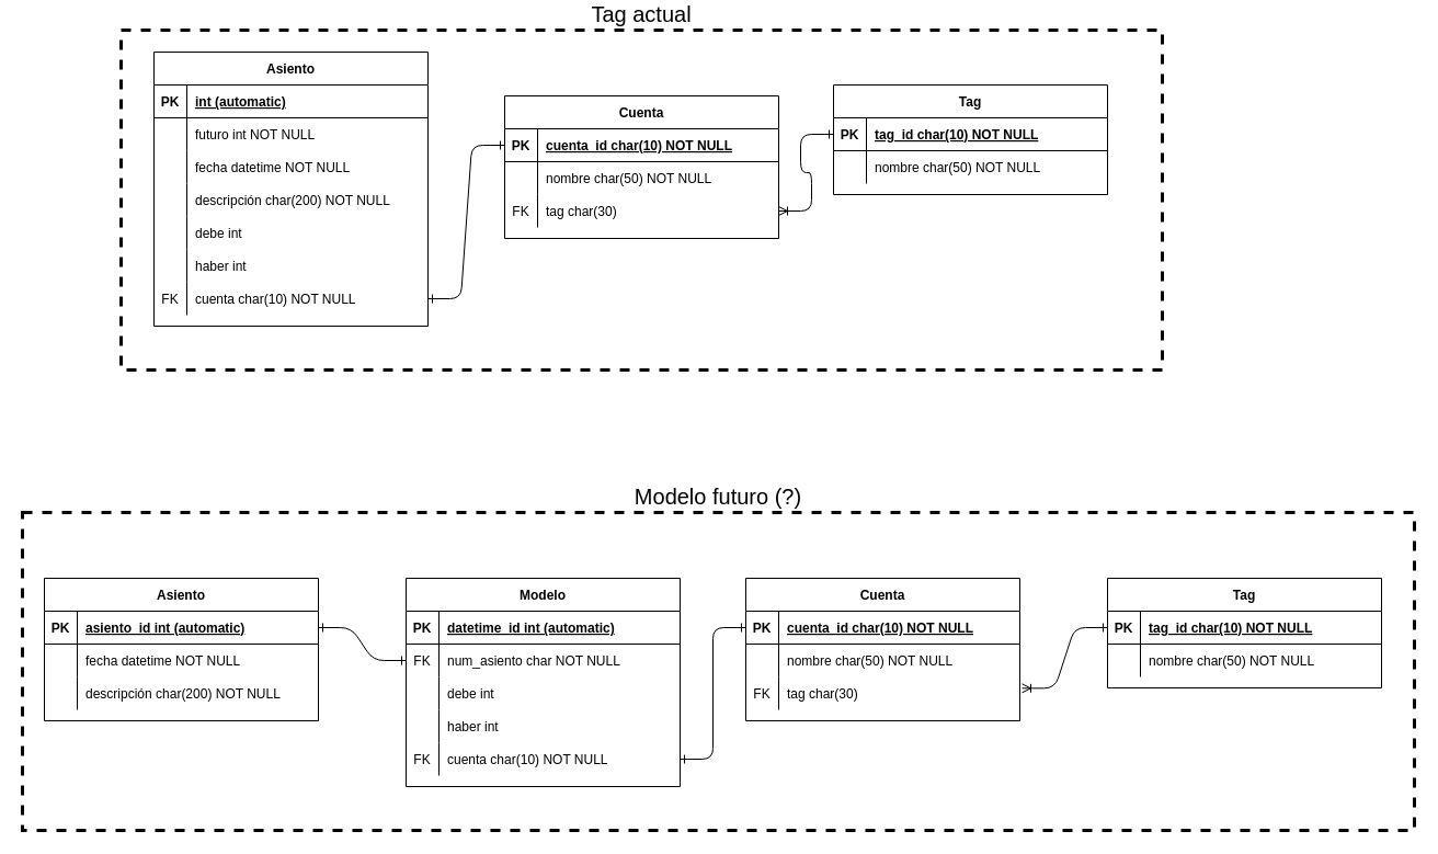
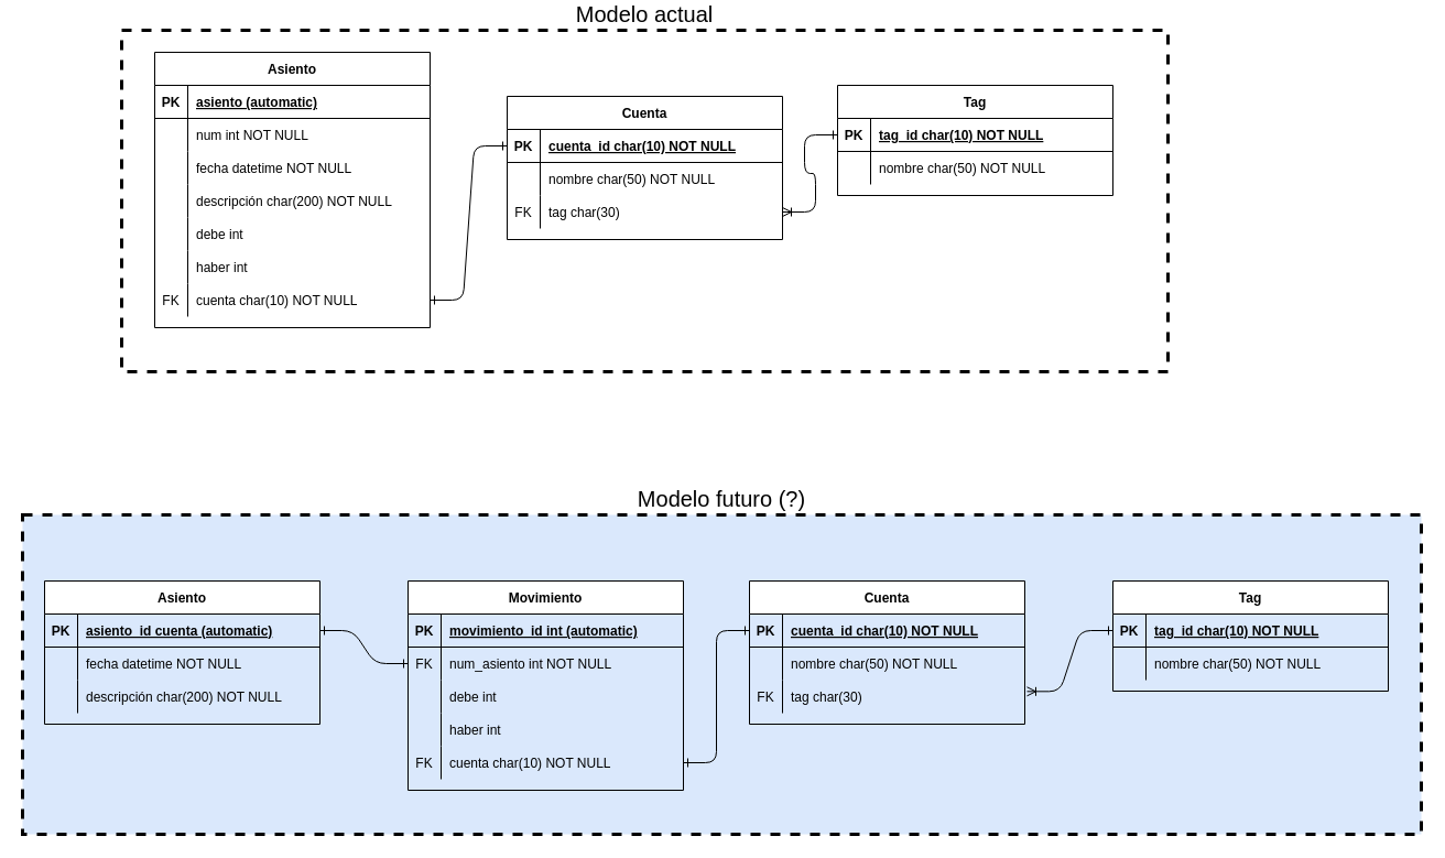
- <mxCell id="52" value="&lt;font style=&quot;font-size: 20px&quot;&gt;Tag actual&lt;/font&gt;" style="rounded=0;whiteSpace=wrap;html=1;labelPosition=center;verticalLabelPosition=top;align=center;verticalAlign=bottom;dashed=1;strokeWidth=3;" parent="51" vertex="1"><mxGeometry width="950" height="310" as="geometry" /></mxCell>
+ <mxCell id="52" value="&lt;font style=&quot;font-size: 20px&quot;&gt;Modelo actual&lt;/font&gt;" style="rounded=0;whiteSpace=wrap;html=1;labelPosition=center;verticalLabelPosition=top;align=center;verticalAlign=bottom;dashed=1;strokeWidth=3;" parent="51" vertex="1"><mxGeometry width="950" height="310" as="geometry" /></mxCell>
- <mxCell id="56" value="int (automatic)" style="shape=partialRectangle;overflow=hidden;connectable=0;fillColor=none;top=0;left=0;bottom=0;right=0;align=left;spacingLeft=6;fontStyle=5;" parent="54" vertex="1"><mxGeometry x="30" width="220" height="30" as="geometry" /></mxCell>
+ <mxCell id="56" value="asiento (automatic)" style="shape=partialRectangle;overflow=hidden;connectable=0;fillColor=none;top=0;left=0;bottom=0;right=0;align=left;spacingLeft=6;fontStyle=5;" parent="54" vertex="1"><mxGeometry x="30" width="220" height="30" as="geometry" /></mxCell>
- <mxCell id="59" value="futuro int NOT NULL" style="shape=partialRectangle;overflow=hidden;connectable=0;fillColor=none;top=0;left=0;bottom=0;right=0;align=left;spacingLeft=6;" parent="57" vertex="1"><mxGeometry x="30" width="220" height="30" as="geometry" /></mxCell>
+ <mxCell id="59" value="num int NOT NULL" style="shape=partialRectangle;overflow=hidden;connectable=0;fillColor=none;top=0;left=0;bottom=0;right=0;align=left;spacingLeft=6;" parent="57" vertex="1"><mxGeometry x="30" width="220" height="30" as="geometry" /></mxCell>
- <mxCell id="25" value="Modelo" style="shape=table;startSize=30;container=1;collapsible=1;childLayout=tableLayout;fixedRows=1;rowLines=0;fontStyle=1;align=center;resizeLast=1;" parent="3" vertex="1"><mxGeometry x="350" y="60" width="250" height="190" as="geometry" /></mxCell>
+ <mxCell id="25" value="Movimiento" style="shape=table;startSize=30;container=1;collapsible=1;childLayout=tableLayout;fixedRows=1;rowLines=0;fontStyle=1;align=center;resizeLast=1;" parent="3" vertex="1"><mxGeometry x="350" y="60" width="250" height="190" as="geometry" /></mxCell>
- <mxCell id="18" value="asiento_id int (automatic)" style="shape=partialRectangle;overflow=hidden;connectable=0;fillColor=none;top=0;left=0;bottom=0;right=0;align=left;spacingLeft=6;fontStyle=5;" parent="16" vertex="1"><mxGeometry x="30" width="220" height="30" as="geometry" /></mxCell>
+ <mxCell id="18" value="asiento_id cuenta (automatic)" style="shape=partialRectangle;overflow=hidden;connectable=0;fillColor=none;top=0;left=0;bottom=0;right=0;align=left;spacingLeft=6;fontStyle=5;" parent="16" vertex="1"><mxGeometry x="30" width="220" height="30" as="geometry" /></mxCell>
- <mxCell id="28" value="datetime_id int (automatic)" style="shape=partialRectangle;overflow=hidden;connectable=0;fillColor=none;top=0;left=0;bottom=0;right=0;align=left;spacingLeft=6;fontStyle=5;" parent="26" vertex="1"><mxGeometry x="30" width="220" height="30" as="geometry" /></mxCell>
+ <mxCell id="28" value="movimiento_id int (automatic)" style="shape=partialRectangle;overflow=hidden;connectable=0;fillColor=none;top=0;left=0;bottom=0;right=0;align=left;spacingLeft=6;fontStyle=5;" parent="26" vertex="1"><mxGeometry x="30" width="220" height="30" as="geometry" /></mxCell>
- <mxCell id="31" value="num_asiento char NOT NULL" style="shape=partialRectangle;overflow=hidden;connectable=0;fillColor=none;top=0;left=0;bottom=0;right=0;align=left;spacingLeft=6;" parent="29" vertex="1"><mxGeometry x="30" width="220" height="30" as="geometry" /></mxCell>
+ <mxCell id="31" value="num_asiento int NOT NULL" style="shape=partialRectangle;overflow=hidden;connectable=0;fillColor=none;top=0;left=0;bottom=0;right=0;align=left;spacingLeft=6;" parent="29" vertex="1"><mxGeometry x="30" width="220" height="30" as="geometry" /></mxCell>
- <mxCell id="4" value="&lt;font style=&quot;font-size: 20px&quot;&gt;Modelo futuro (?)&lt;/font&gt;" style="rounded=0;whiteSpace=wrap;html=1;labelPosition=center;verticalLabelPosition=top;align=center;verticalAlign=bottom;dashed=1;strokeWidth=3;" parent="3" vertex="1"><mxGeometry width="1270" height="290" as="geometry" /></mxCell>
+ <mxCell id="4" value="&lt;font style=&quot;font-size: 20px&quot;&gt;Modelo futuro (?)&lt;/font&gt;" style="rounded=0;whiteSpace=wrap;html=1;labelPosition=center;verticalLabelPosition=top;align=center;verticalAlign=bottom;dashed=1;strokeWidth=3;fillColor=#dae8fc;" parent="3" vertex="1"><mxGeometry width="1270" height="290" as="geometry" /></mxCell>
